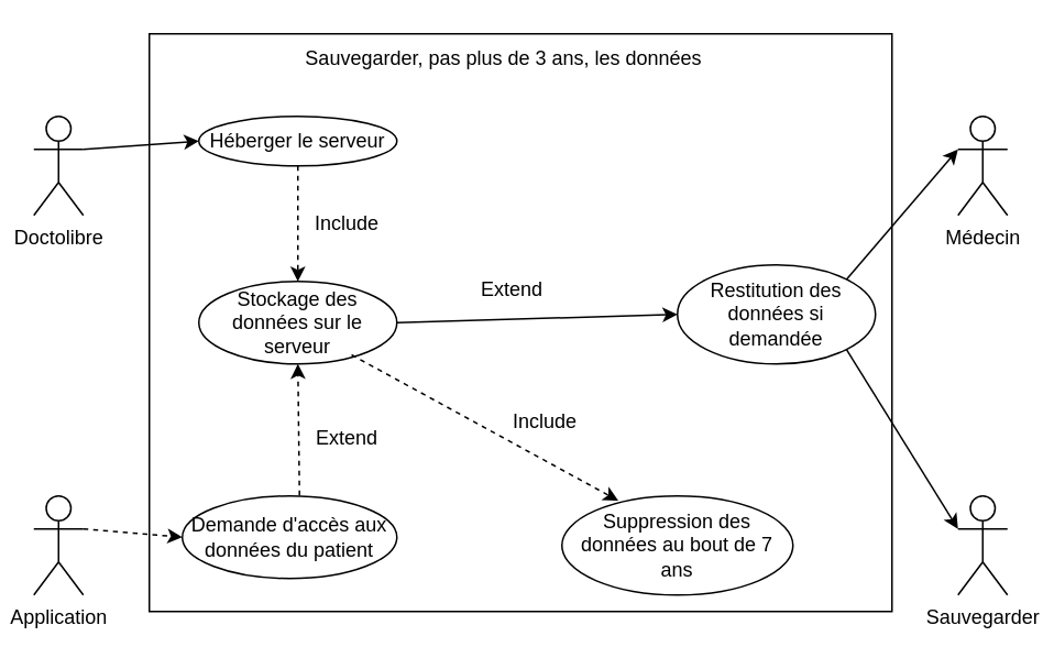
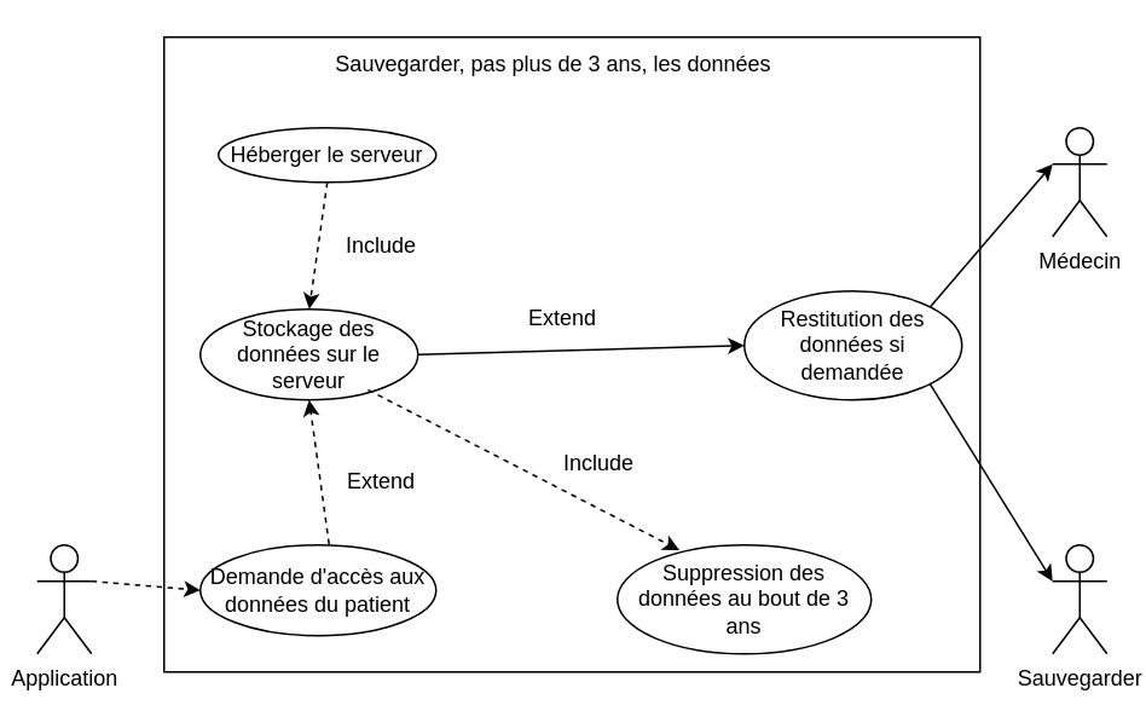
- <mxCell id="10" value="" style="endArrow=classic;html=1;rounded=0;exitX=1;exitY=0.333;exitDx=0;exitDy=0;exitPerimeter=0;entryX=0;entryY=0.5;entryDx=0;entryDy=0;" edge="1" parent="1" source="8" target="6"><mxGeometry width="50" height="50" relative="1" as="geometry"><mxPoint x="-50" y="260" as="sourcePoint" /><mxPoint x="0" y="210" as="targetPoint" /></mxGeometry></mxCell>
- <mxCell id="8" value="Doctolibre" style="shape=umlActor;verticalLabelPosition=bottom;verticalAlign=top;html=1;outlineConnect=0;" vertex="1" parent="1"><mxGeometry x="20" y="70" width="30" height="60" as="geometry" /></mxCell>
- <mxCell id="12" value="Stockage des données sur le serveur" style="ellipse;whiteSpace=wrap;html=1;" vertex="1" parent="1"><mxGeometry x="120" y="170" width="120" height="50" as="geometry" /></mxCell>
+ <mxCell id="12" value="Stockage des données sur le serveur" style="ellipse;whiteSpace=wrap;html=1;" vertex="1" parent="1"><mxGeometry x="110" y="170" width="120" height="50" as="geometry" /></mxCell>
- <mxCell id="7" value="Suppression des données au bout de 7 ans" style="ellipse;whiteSpace=wrap;html=1;" vertex="1" parent="1"><mxGeometry x="340" y="300" width="140" height="60" as="geometry" /></mxCell>
+ <mxCell id="7" value="Suppression des données au bout de 3 ans" style="ellipse;whiteSpace=wrap;html=1;" vertex="1" parent="1"><mxGeometry x="340" y="300" width="140" height="60" as="geometry" /></mxCell>
